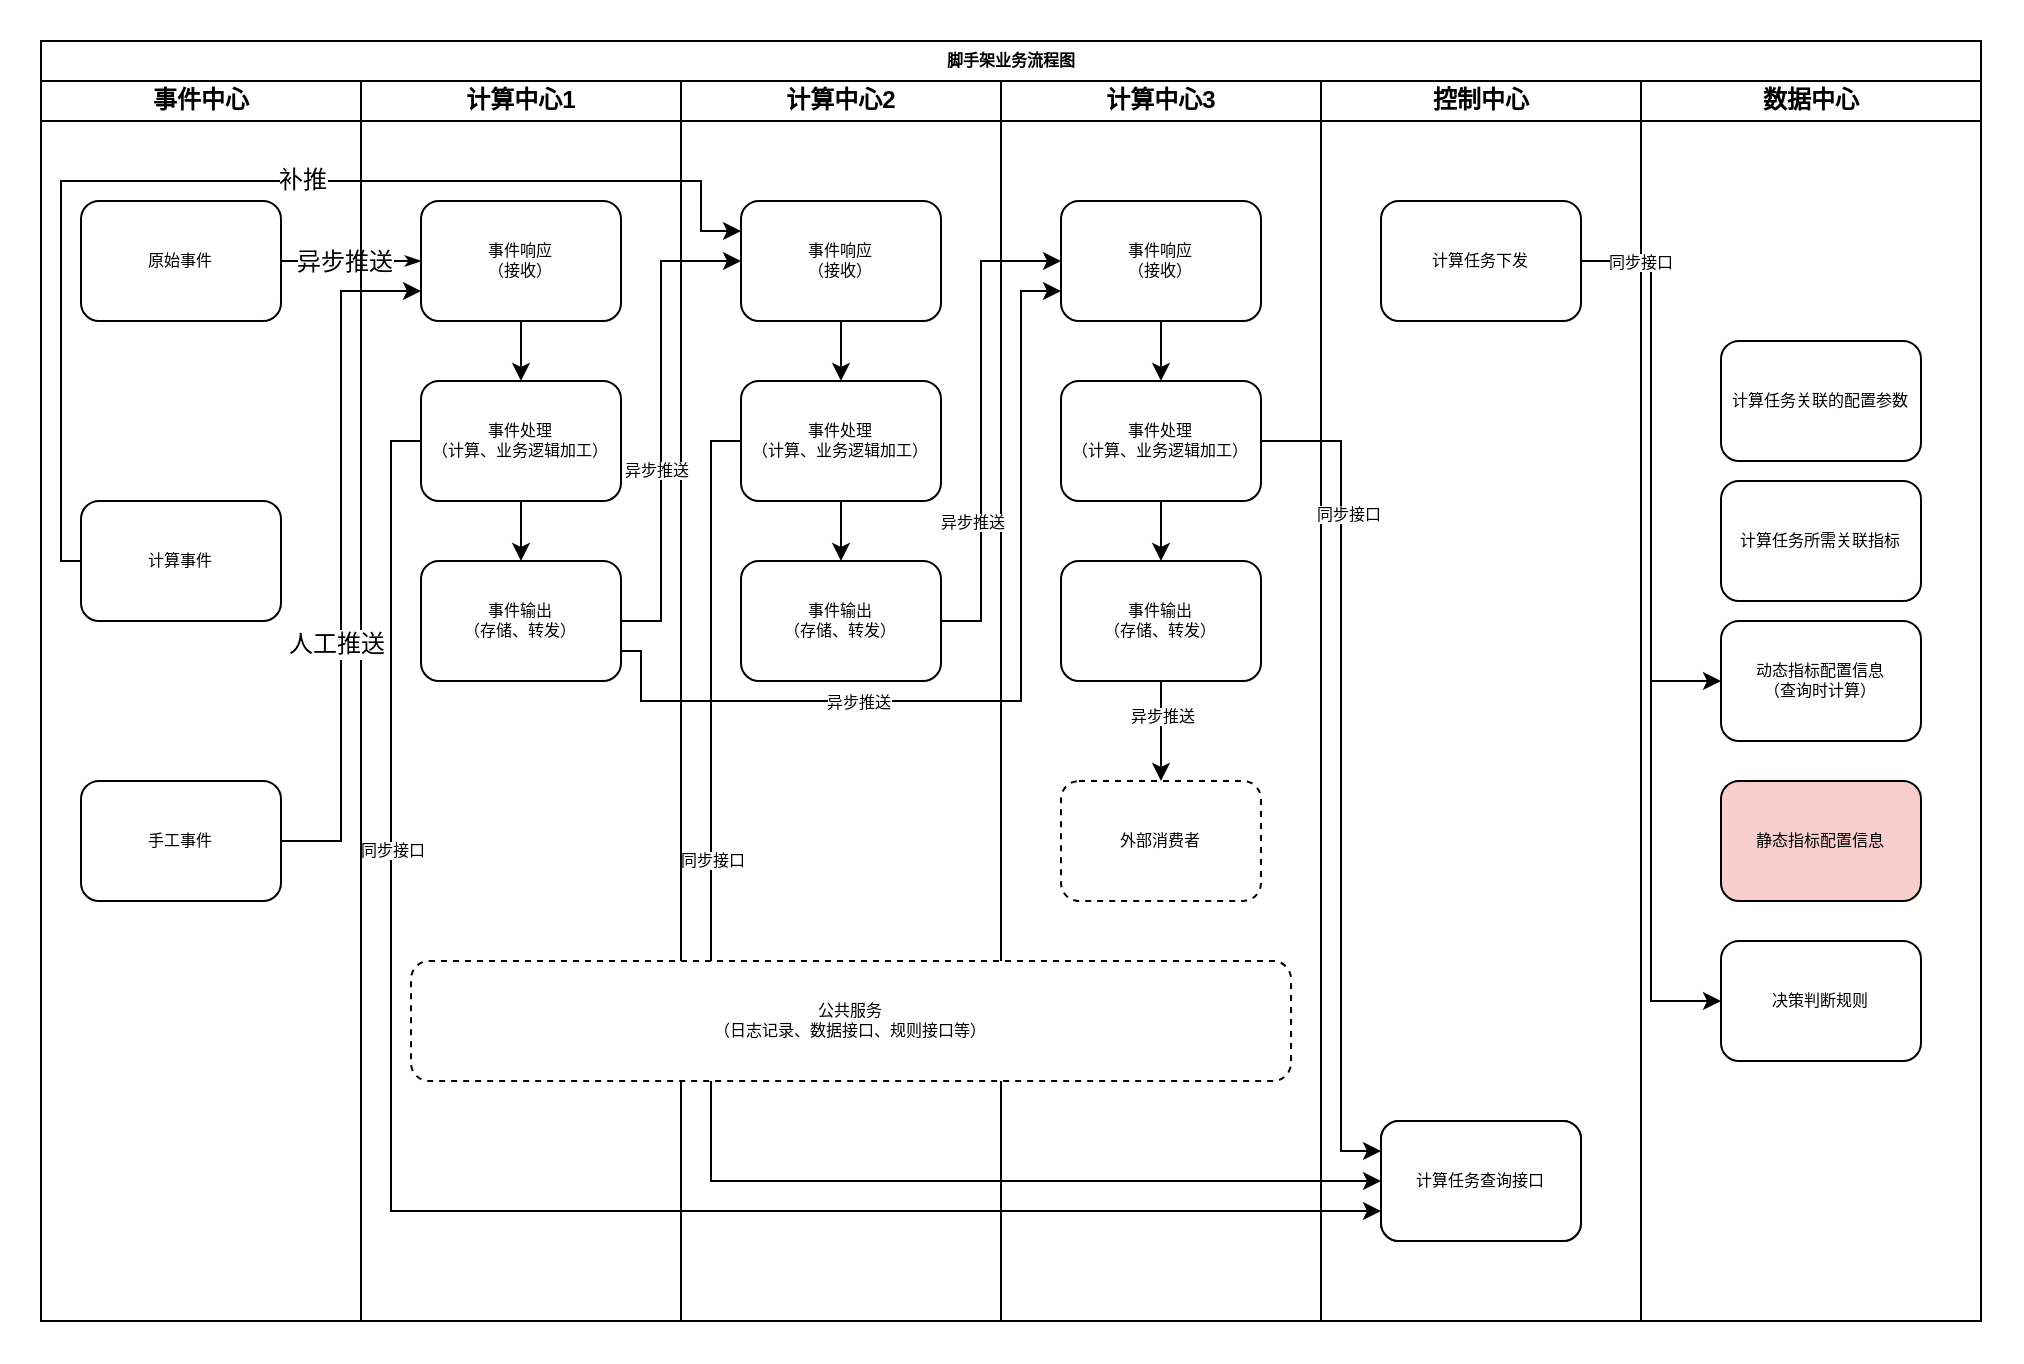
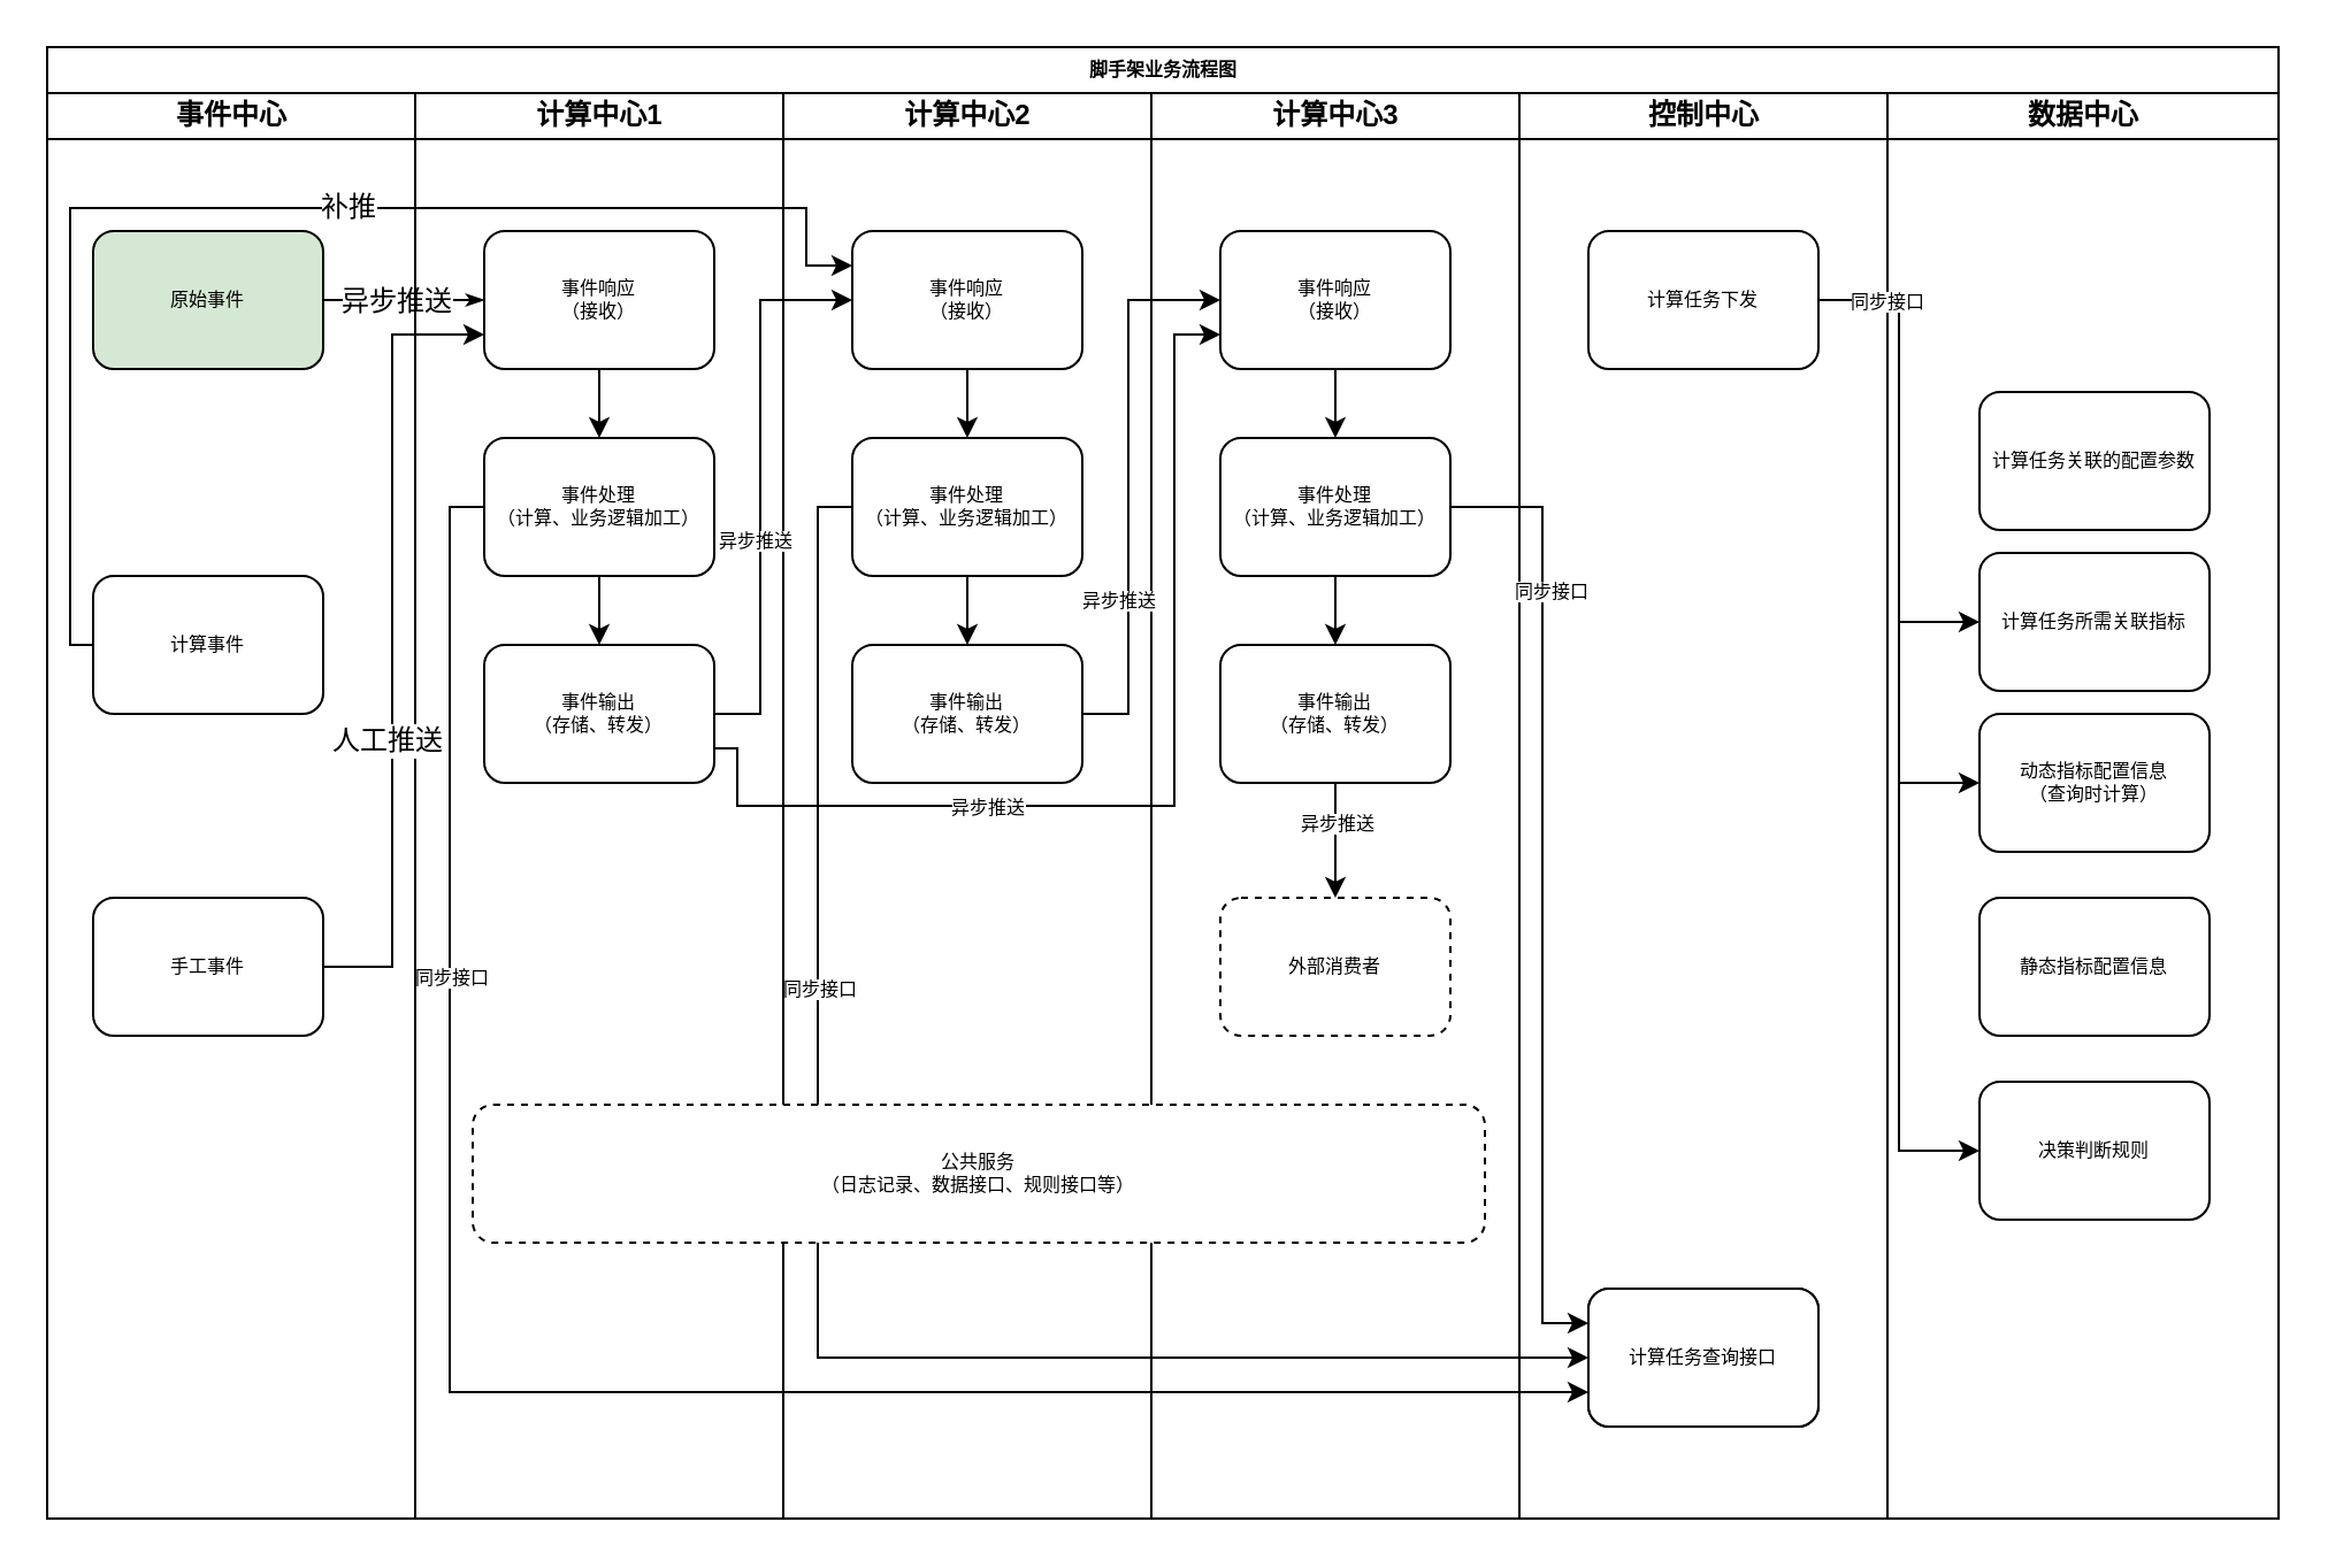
- <mxCell id="6" value="原始事件" style="rounded=1;whiteSpace=wrap;html=1;shadow=0;labelBackgroundColor=none;strokeWidth=1;fontFamily=Verdana;fontSize=8;align=center;" parent="5" vertex="1"><mxGeometry x="20" y="60" width="100" height="60" as="geometry" /></mxCell>
+ <mxCell id="6" value="原始事件" style="rounded=1;whiteSpace=wrap;html=1;shadow=0;labelBackgroundColor=none;strokeWidth=1;fontFamily=Verdana;fontSize=8;align=center;fillColor=#d5e8d4;" parent="5" vertex="1"><mxGeometry x="20" y="60" width="100" height="60" as="geometry" /></mxCell>
+ <mxCell id="53" style="edgeStyle=orthogonalEdgeStyle;rounded=0;orthogonalLoop=1;jettySize=auto;html=1;entryX=0;entryY=0.5;entryDx=0;entryDy=0;" edge="1" parent="2" source="34" target="38"><mxGeometry relative="1" as="geometry" /></mxCell>
- <mxCell id="42" value="静态指标配置信息" style="rounded=1;whiteSpace=wrap;html=1;shadow=0;labelBackgroundColor=none;strokeWidth=1;fontFamily=Verdana;fontSize=8;align=center;fillColor=#f8cecc;" vertex="1" parent="37"><mxGeometry x="40" y="350" width="100" height="60" as="geometry" /></mxCell>
+ <mxCell id="42" value="静态指标配置信息" style="rounded=1;whiteSpace=wrap;html=1;shadow=0;labelBackgroundColor=none;strokeWidth=1;fontFamily=Verdana;fontSize=8;align=center;" vertex="1" parent="37"><mxGeometry x="40" y="350" width="100" height="60" as="geometry" /></mxCell>
